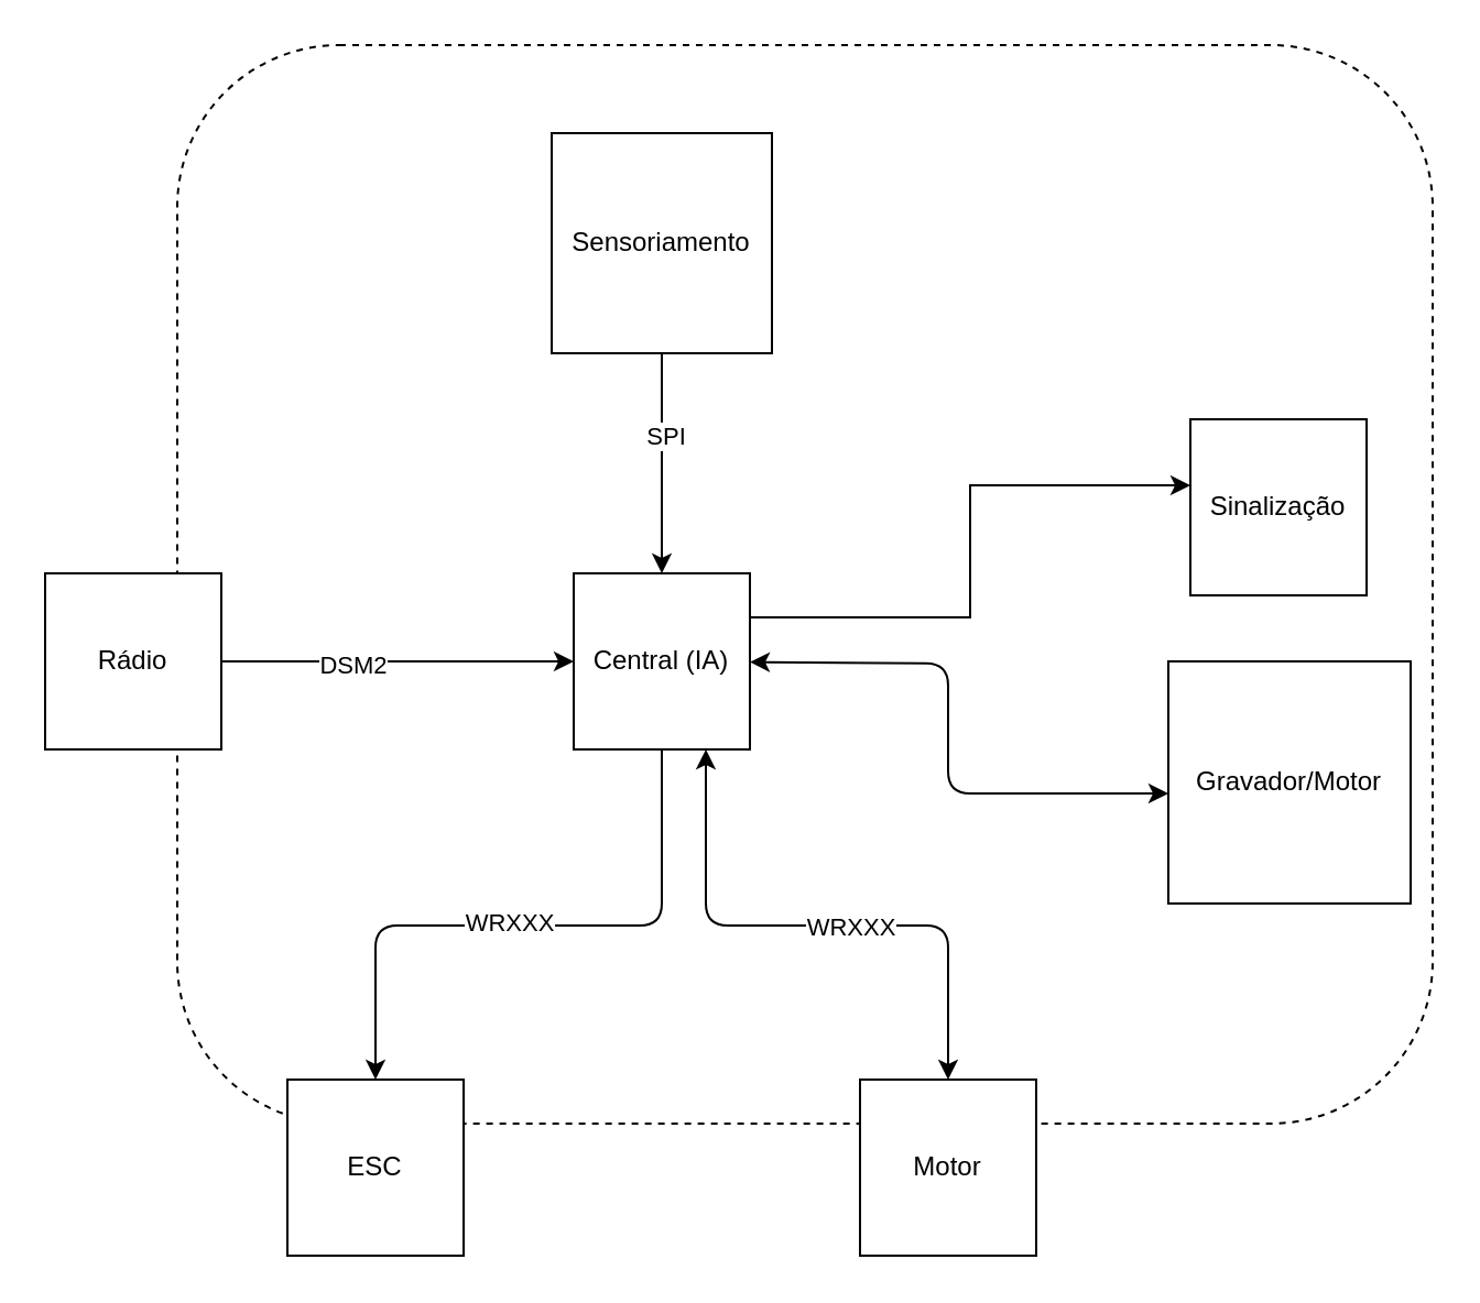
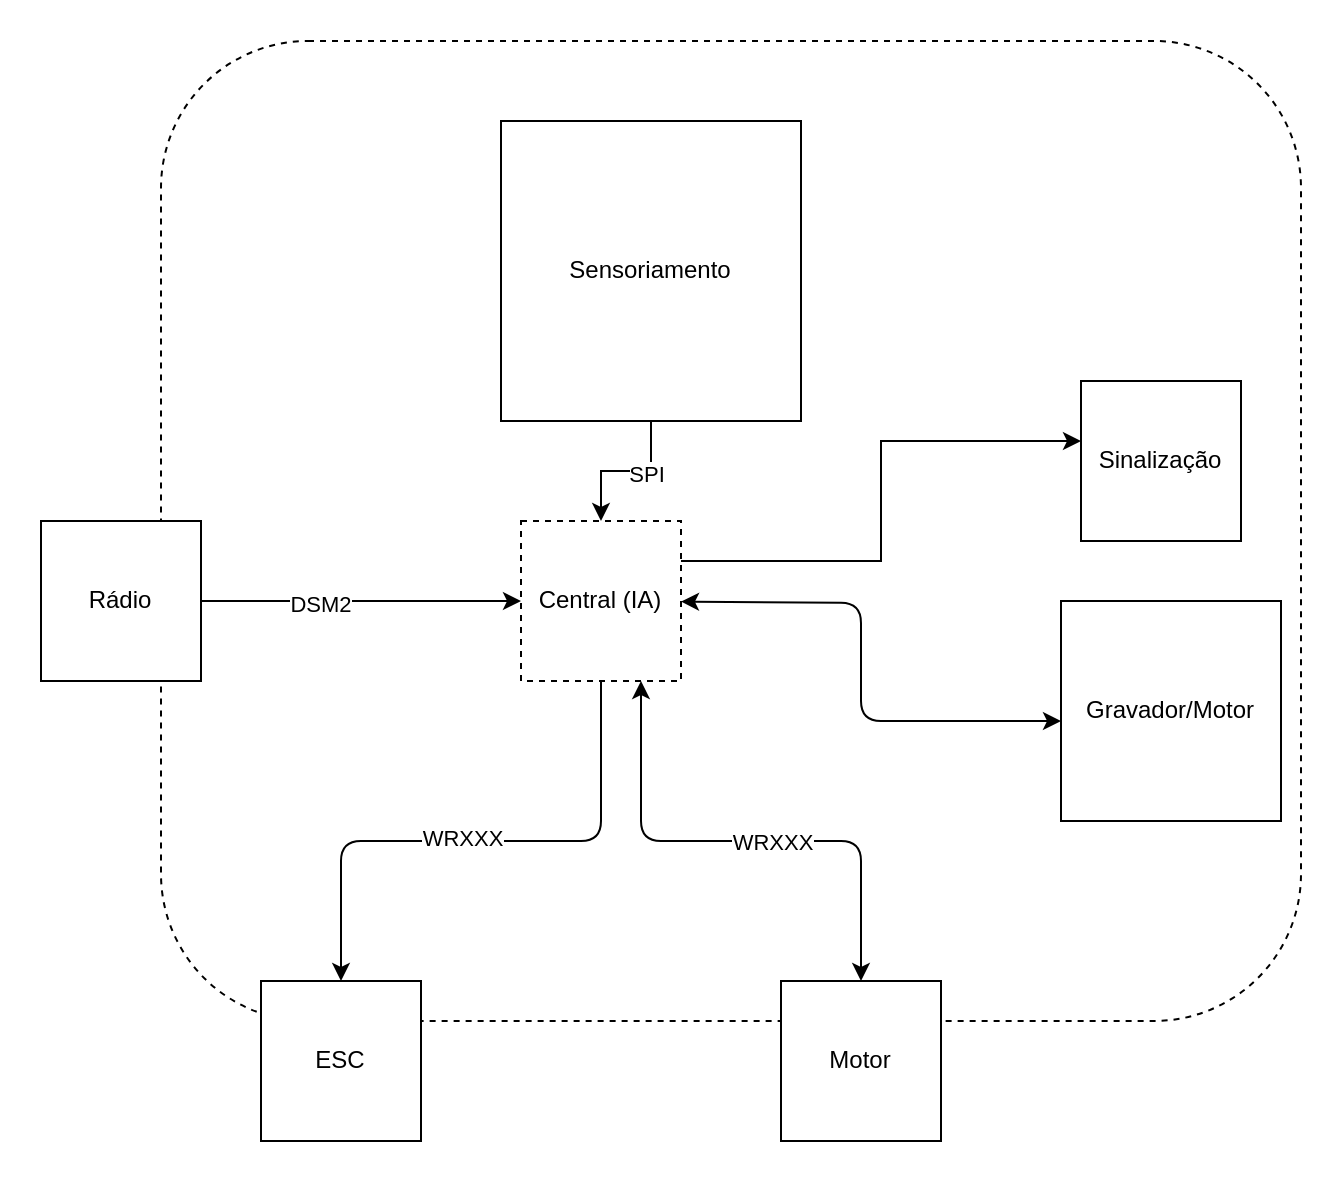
- <mxCell id="7" value="Sensoriamento" style="whiteSpace=wrap;html=1;aspect=fixed;" vertex="1" parent="1"><mxGeometry x="250" y="60" width="100" height="100" as="geometry" /></mxCell>
+ <mxCell id="7" value="Sensoriamento" style="whiteSpace=wrap;html=1;aspect=fixed;" vertex="1" parent="1"><mxGeometry x="250" y="60" width="150" height="150" as="geometry" /></mxCell>
- <mxCell id="4" value="Central (IA)" style="whiteSpace=wrap;html=1;aspect=fixed;" vertex="1" parent="1"><mxGeometry x="260" y="260" width="80" height="80" as="geometry" /></mxCell>
+ <mxCell id="4" value="Central (IA)" style="whiteSpace=wrap;html=1;aspect=fixed;dashed=1;" vertex="1" parent="1"><mxGeometry x="260" y="260" width="80" height="80" as="geometry" /></mxCell>
